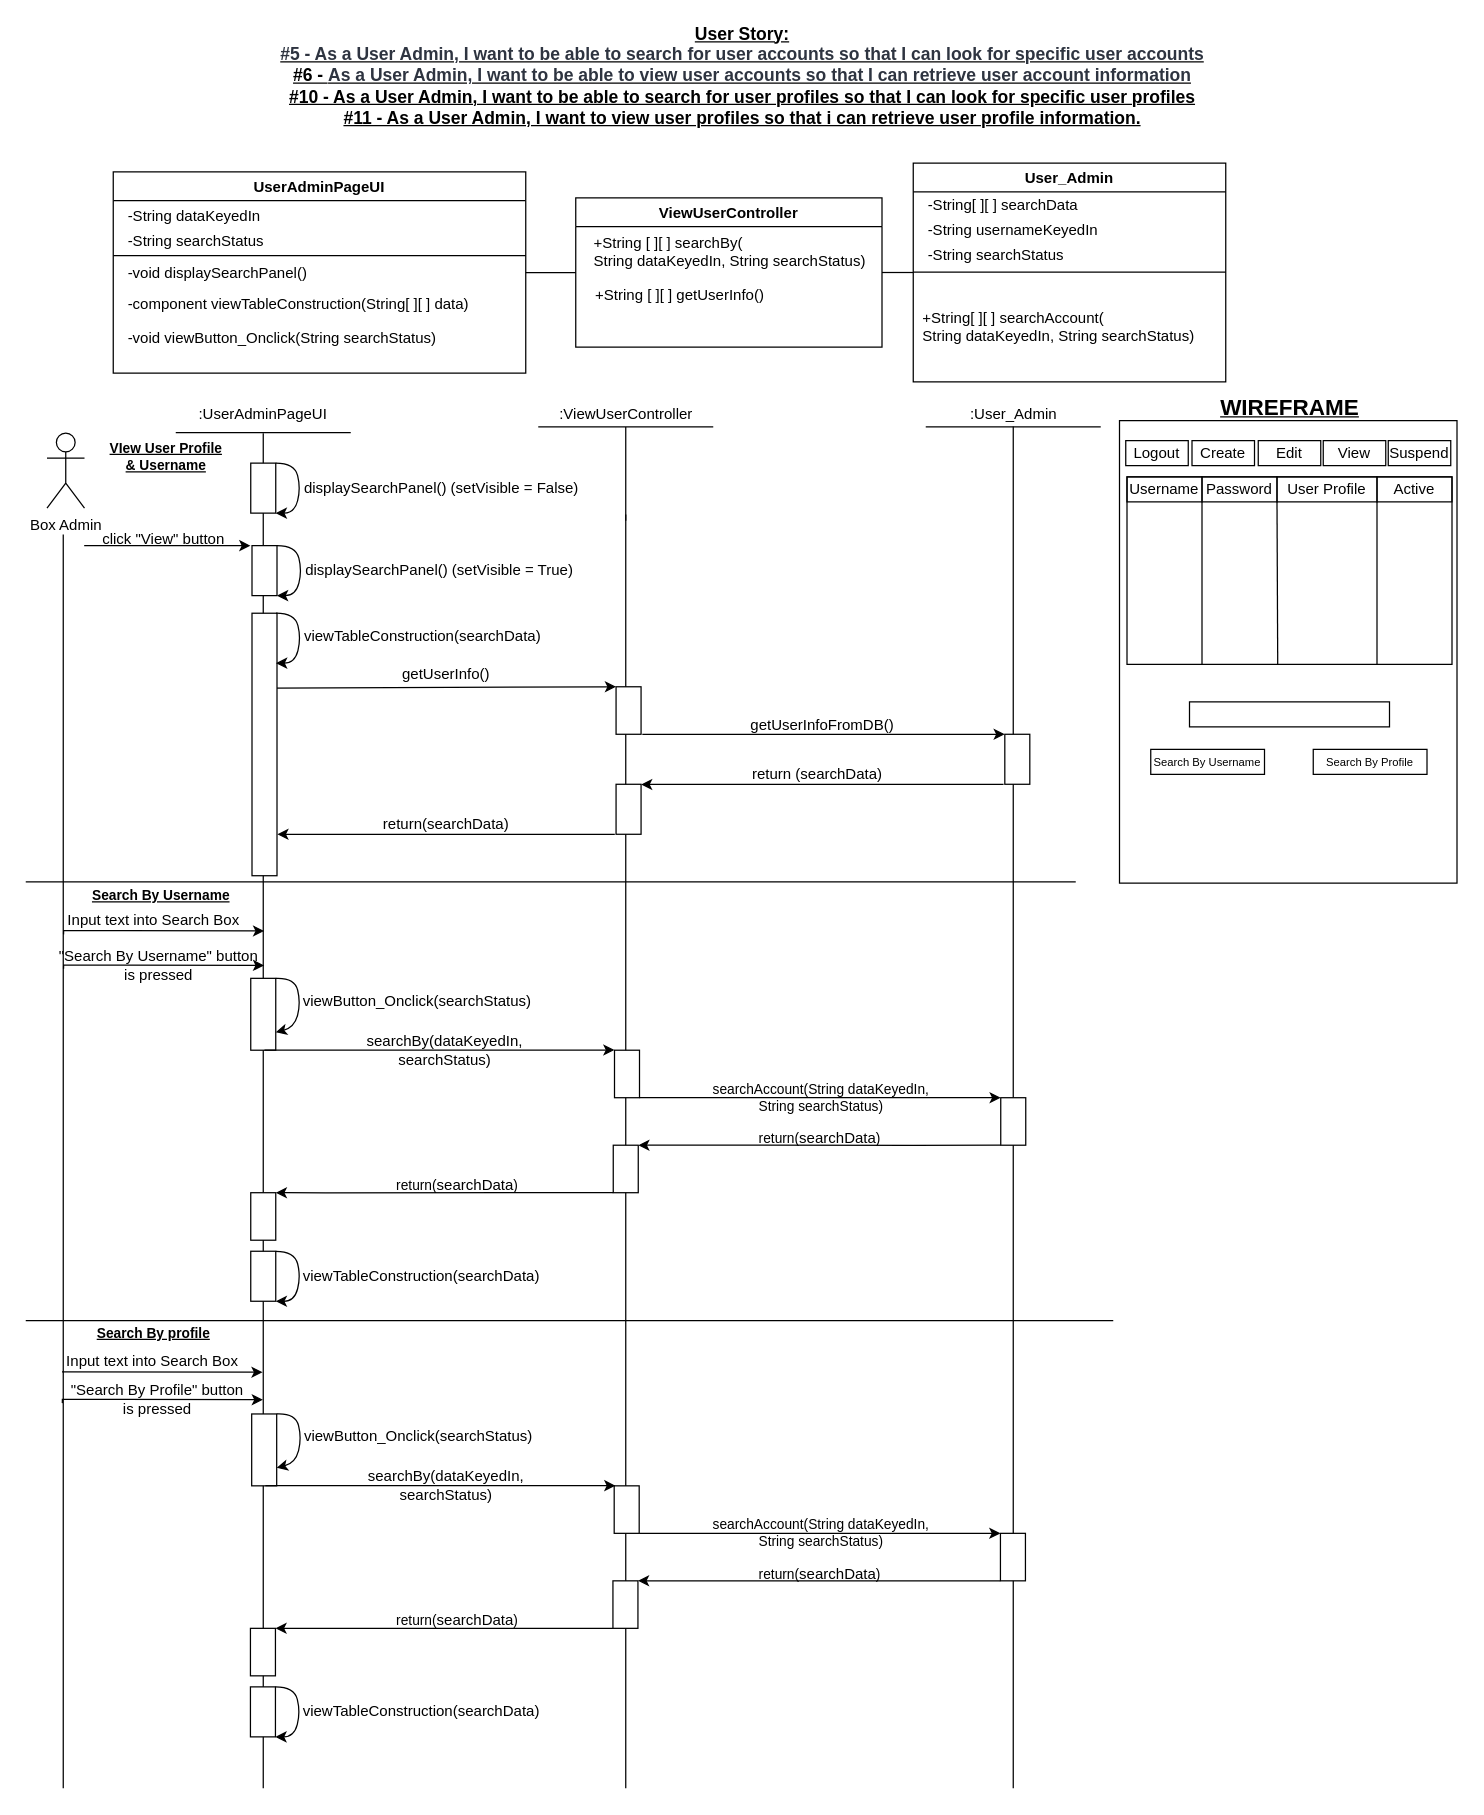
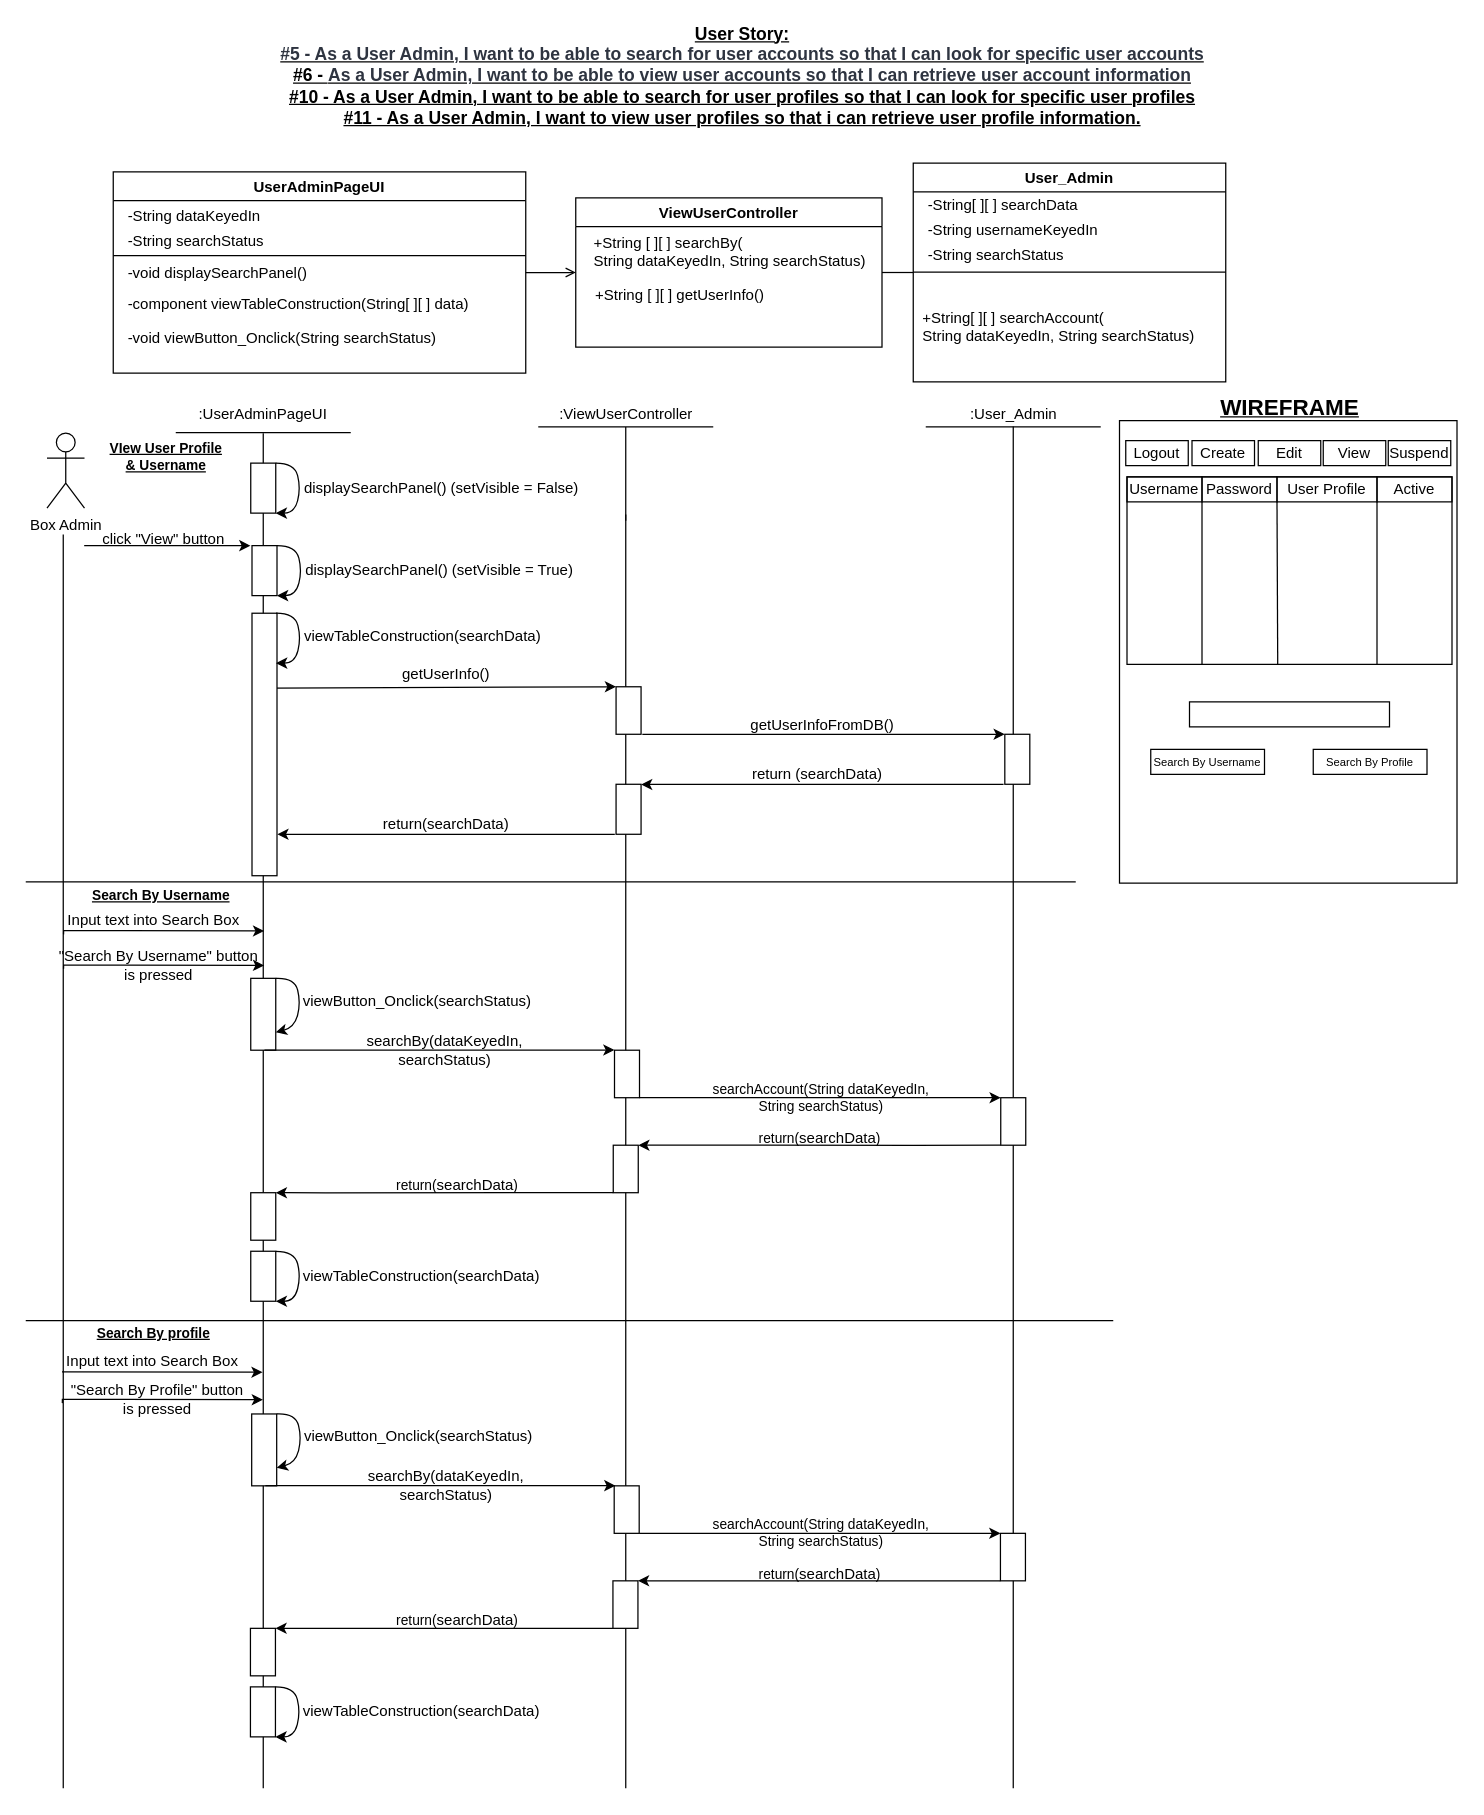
- <mxCell id="21" value="" style="endArrow=none;html=1;rounded=0;entryX=0;entryY=0.5;entryDx=0;entryDy=0;exitX=1;exitY=0.5;exitDx=0;exitDy=0;" parent="1" source="5" target="12" edge="1"><mxGeometry width="50" height="50" relative="1" as="geometry"><mxPoint x="420" y="216" as="sourcePoint" /><mxPoint x="450" y="216" as="targetPoint" /></mxGeometry></mxCell>
+ <mxCell id="21" value="" style="endArrow=open;html=1;rounded=0;entryX=0;entryY=0.5;entryDx=0;entryDy=0;exitX=1;exitY=0.5;exitDx=0;exitDy=0;" parent="1" source="5" target="12" edge="1"><mxGeometry width="50" height="50" relative="1" as="geometry"><mxPoint x="420" y="216" as="sourcePoint" /><mxPoint x="450" y="216" as="targetPoint" /></mxGeometry></mxCell>
